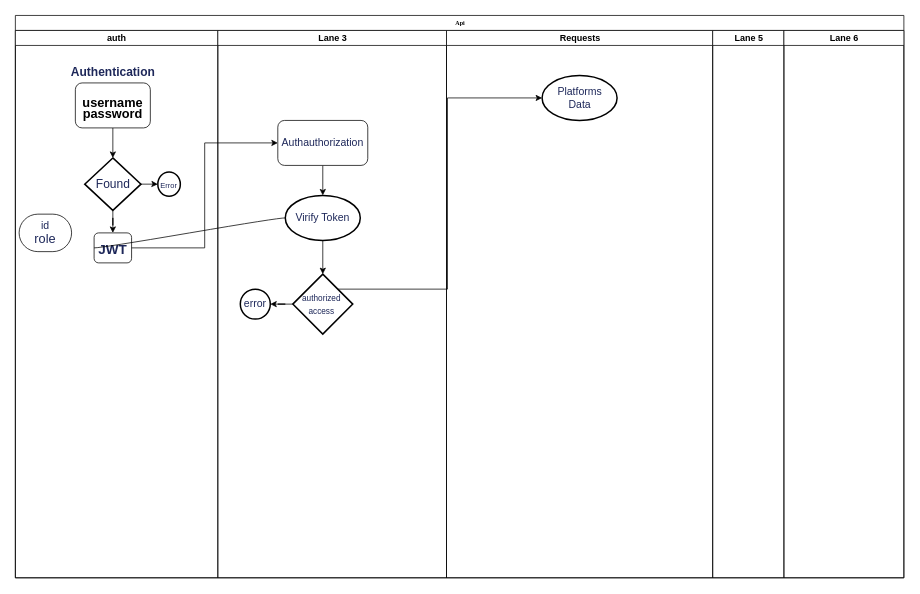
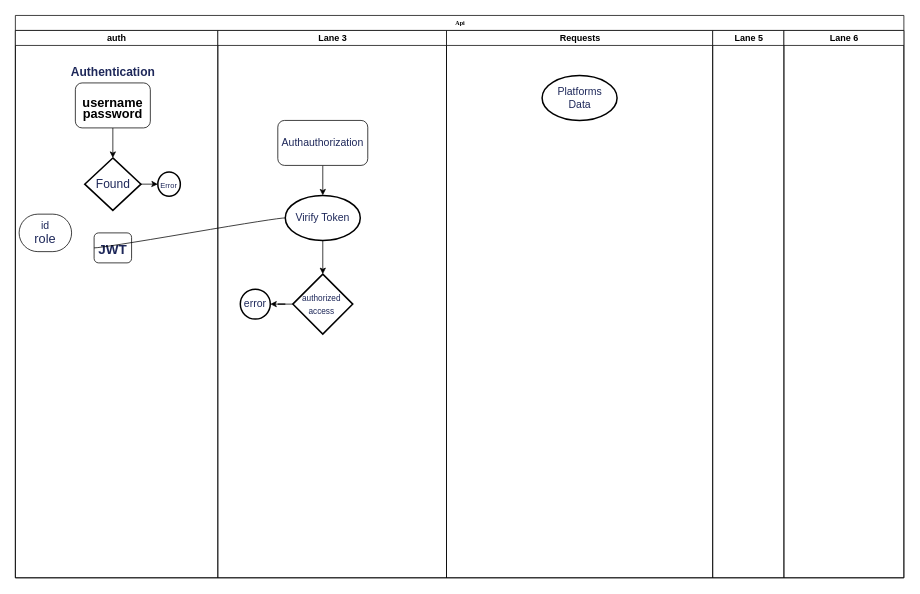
- <mxCell id="27" style="edgeStyle=orthogonalEdgeStyle;rounded=0;orthogonalLoop=1;jettySize=auto;html=1;exitX=1;exitY=0;exitDx=0;exitDy=0;entryX=0;entryY=0.5;entryDx=0;entryDy=0;entryPerimeter=0;fontFamily=Helvetica;fontSize=14;fontColor=#1d2759;" edge="1" parent="2" source="21" target="23"><mxGeometry relative="1" as="geometry" /></mxCell>
- <mxCell id="26" style="edgeStyle=orthogonalEdgeStyle;rounded=0;orthogonalLoop=1;jettySize=auto;html=1;exitX=1;exitY=0.5;exitDx=0;exitDy=0;entryX=0;entryY=0.5;entryDx=0;entryDy=0;fontFamily=Helvetica;fontSize=14;fontColor=#1d2759;" edge="1" parent="2" source="10" target="16"><mxGeometry relative="1" as="geometry" /></mxCell>
- <mxCell id="7" value="" style="edgeStyle=orthogonalEdgeStyle;rounded=0;orthogonalLoop=1;jettySize=auto;html=1;fontFamily=Helvetica;fontSize=18;fontColor=#1d2759;" edge="1" parent="3" source="9" target="10"><mxGeometry relative="1" as="geometry" /></mxCell>
